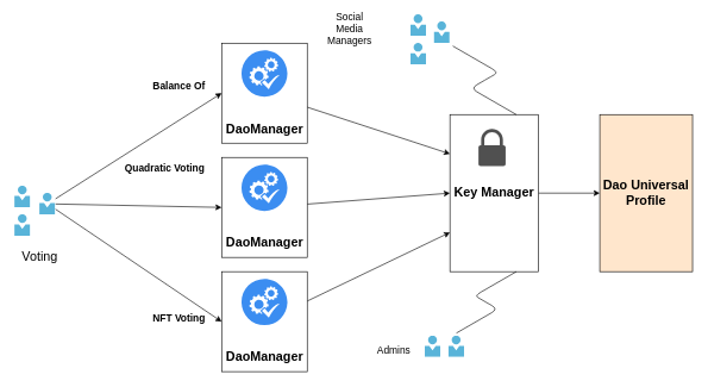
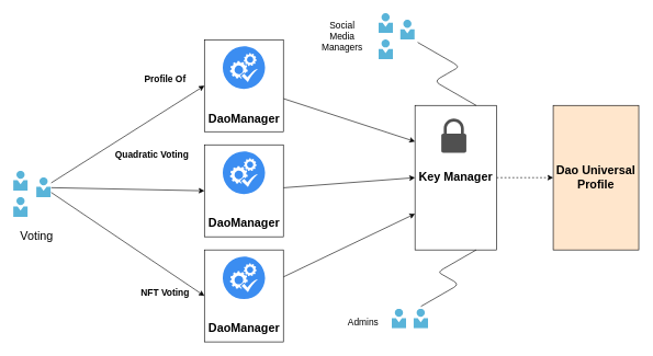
- <mxCell id="18" value="&lt;span style=&quot;font-size: 14px&quot;&gt;Social&lt;/span&gt;&lt;br style=&quot;font-size: 14px&quot;&gt;&lt;span style=&quot;font-size: 14px&quot;&gt;Media&lt;/span&gt;&lt;br style=&quot;font-size: 14px&quot;&gt;&lt;span style=&quot;font-size: 14px&quot;&gt;Managers&lt;/span&gt;" style="text;html=1;align=center;verticalAlign=middle;resizable=0;points=[];autosize=1;" parent="1" vertex="1"><mxGeometry x="448.75" y="15" width="80" height="50" as="geometry" /></mxCell>
+ <mxCell id="18" value="&lt;span style=&quot;font-size: 14px&quot;&gt;Social&lt;/span&gt;&lt;br style=&quot;font-size: 14px&quot;&gt;&lt;span style=&quot;font-size: 14px&quot;&gt;Media&lt;/span&gt;&lt;br style=&quot;font-size: 14px&quot;&gt;&lt;span style=&quot;font-size: 14px&quot;&gt;Managers&lt;/span&gt;" style="text;html=1;align=center;verticalAlign=middle;resizable=0;points=[];autosize=1;" parent="1" vertex="1"><mxGeometry x="478.75" y="30" width="80" height="50" as="geometry" /></mxCell>
- <mxCell id="34" value="&lt;span style=&quot;font-size: 14px&quot;&gt;&lt;b&gt;Balance Of&lt;/b&gt;&lt;/span&gt;" style="text;html=1;align=center;verticalAlign=middle;resizable=0;points=[];autosize=1;" parent="1" vertex="1"><mxGeometry x="205" y="110" width="90" height="20" as="geometry" /></mxCell>
+ <mxCell id="34" value="&lt;span style=&quot;font-size: 14px&quot;&gt;&lt;b&gt;Profile Of&lt;/b&gt;&lt;/span&gt;" style="text;html=1;align=center;verticalAlign=middle;resizable=0;points=[];autosize=1;" parent="1" vertex="1"><mxGeometry x="205" y="110" width="90" height="20" as="geometry" /></mxCell>
- <mxCell id="2" style="edgeStyle=orthogonalEdgeStyle;rounded=0;orthogonalLoop=1;jettySize=auto;html=1;entryX=0;entryY=0.5;entryDx=0;entryDy=0;" parent="1" source="3" target="5" edge="1"><mxGeometry relative="1" as="geometry" /></mxCell>
+ <mxCell id="2" style="edgeStyle=orthogonalEdgeStyle;rounded=0;orthogonalLoop=1;jettySize=auto;html=1;entryX=0;entryY=0.5;entryDx=0;entryDy=0;dashed=1;" parent="1" source="3" target="5" edge="1"><mxGeometry relative="1" as="geometry" /></mxCell>
